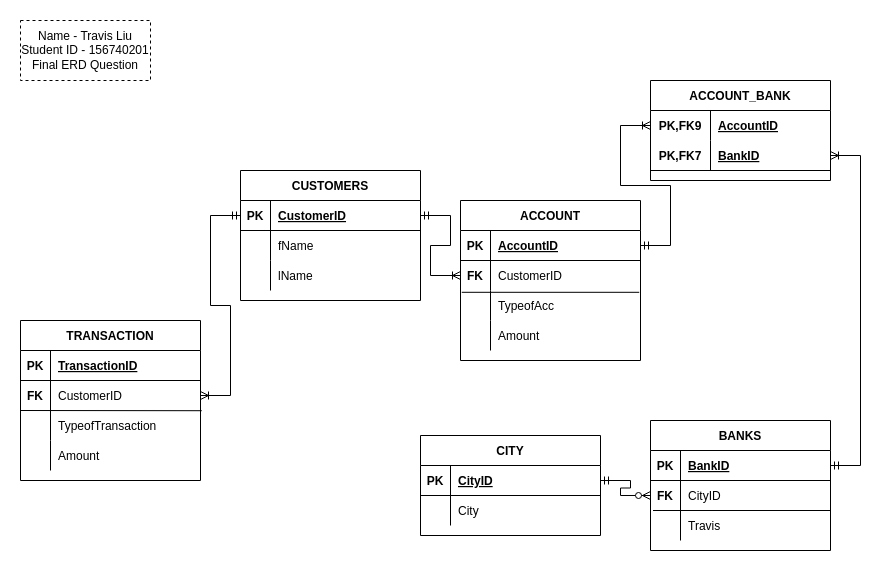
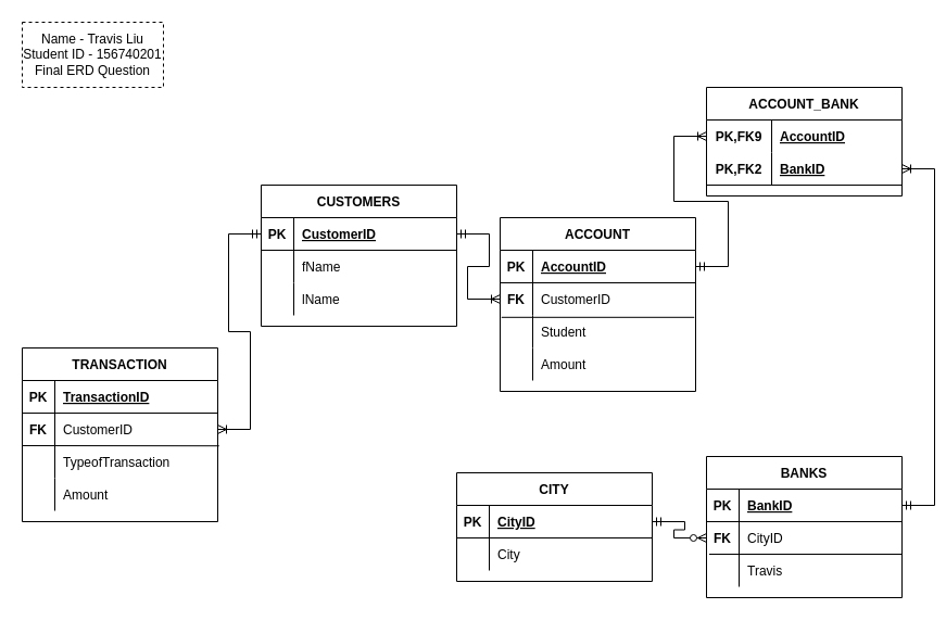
- <mxCell id="49" value="PK,FK7" style="shape=partialRectangle;connectable=0;fillColor=none;top=0;left=0;bottom=0;right=0;fontStyle=1;overflow=hidden;" vertex="1" parent="48"><mxGeometry width="60" height="30" as="geometry"><mxRectangle width="60" height="30" as="alternateBounds" /></mxGeometry></mxCell>
+ <mxCell id="49" value="PK,FK2" style="shape=partialRectangle;connectable=0;fillColor=none;top=0;left=0;bottom=0;right=0;fontStyle=1;overflow=hidden;" vertex="1" parent="48"><mxGeometry width="60" height="30" as="geometry"><mxRectangle width="60" height="30" as="alternateBounds" /></mxGeometry></mxCell>
- <mxCell id="32" value="TypeofAcc" style="shape=partialRectangle;connectable=0;fillColor=none;top=0;left=0;bottom=0;right=0;align=left;spacingLeft=6;overflow=hidden;" vertex="1" parent="30"><mxGeometry x="30" width="150" height="30" as="geometry"><mxRectangle width="150" height="30" as="alternateBounds" /></mxGeometry></mxCell>
+ <mxCell id="32" value="Student" style="shape=partialRectangle;connectable=0;fillColor=none;top=0;left=0;bottom=0;right=0;align=left;spacingLeft=6;overflow=hidden;" vertex="1" parent="30"><mxGeometry x="30" width="150" height="30" as="geometry"><mxRectangle width="150" height="30" as="alternateBounds" /></mxGeometry></mxCell>
